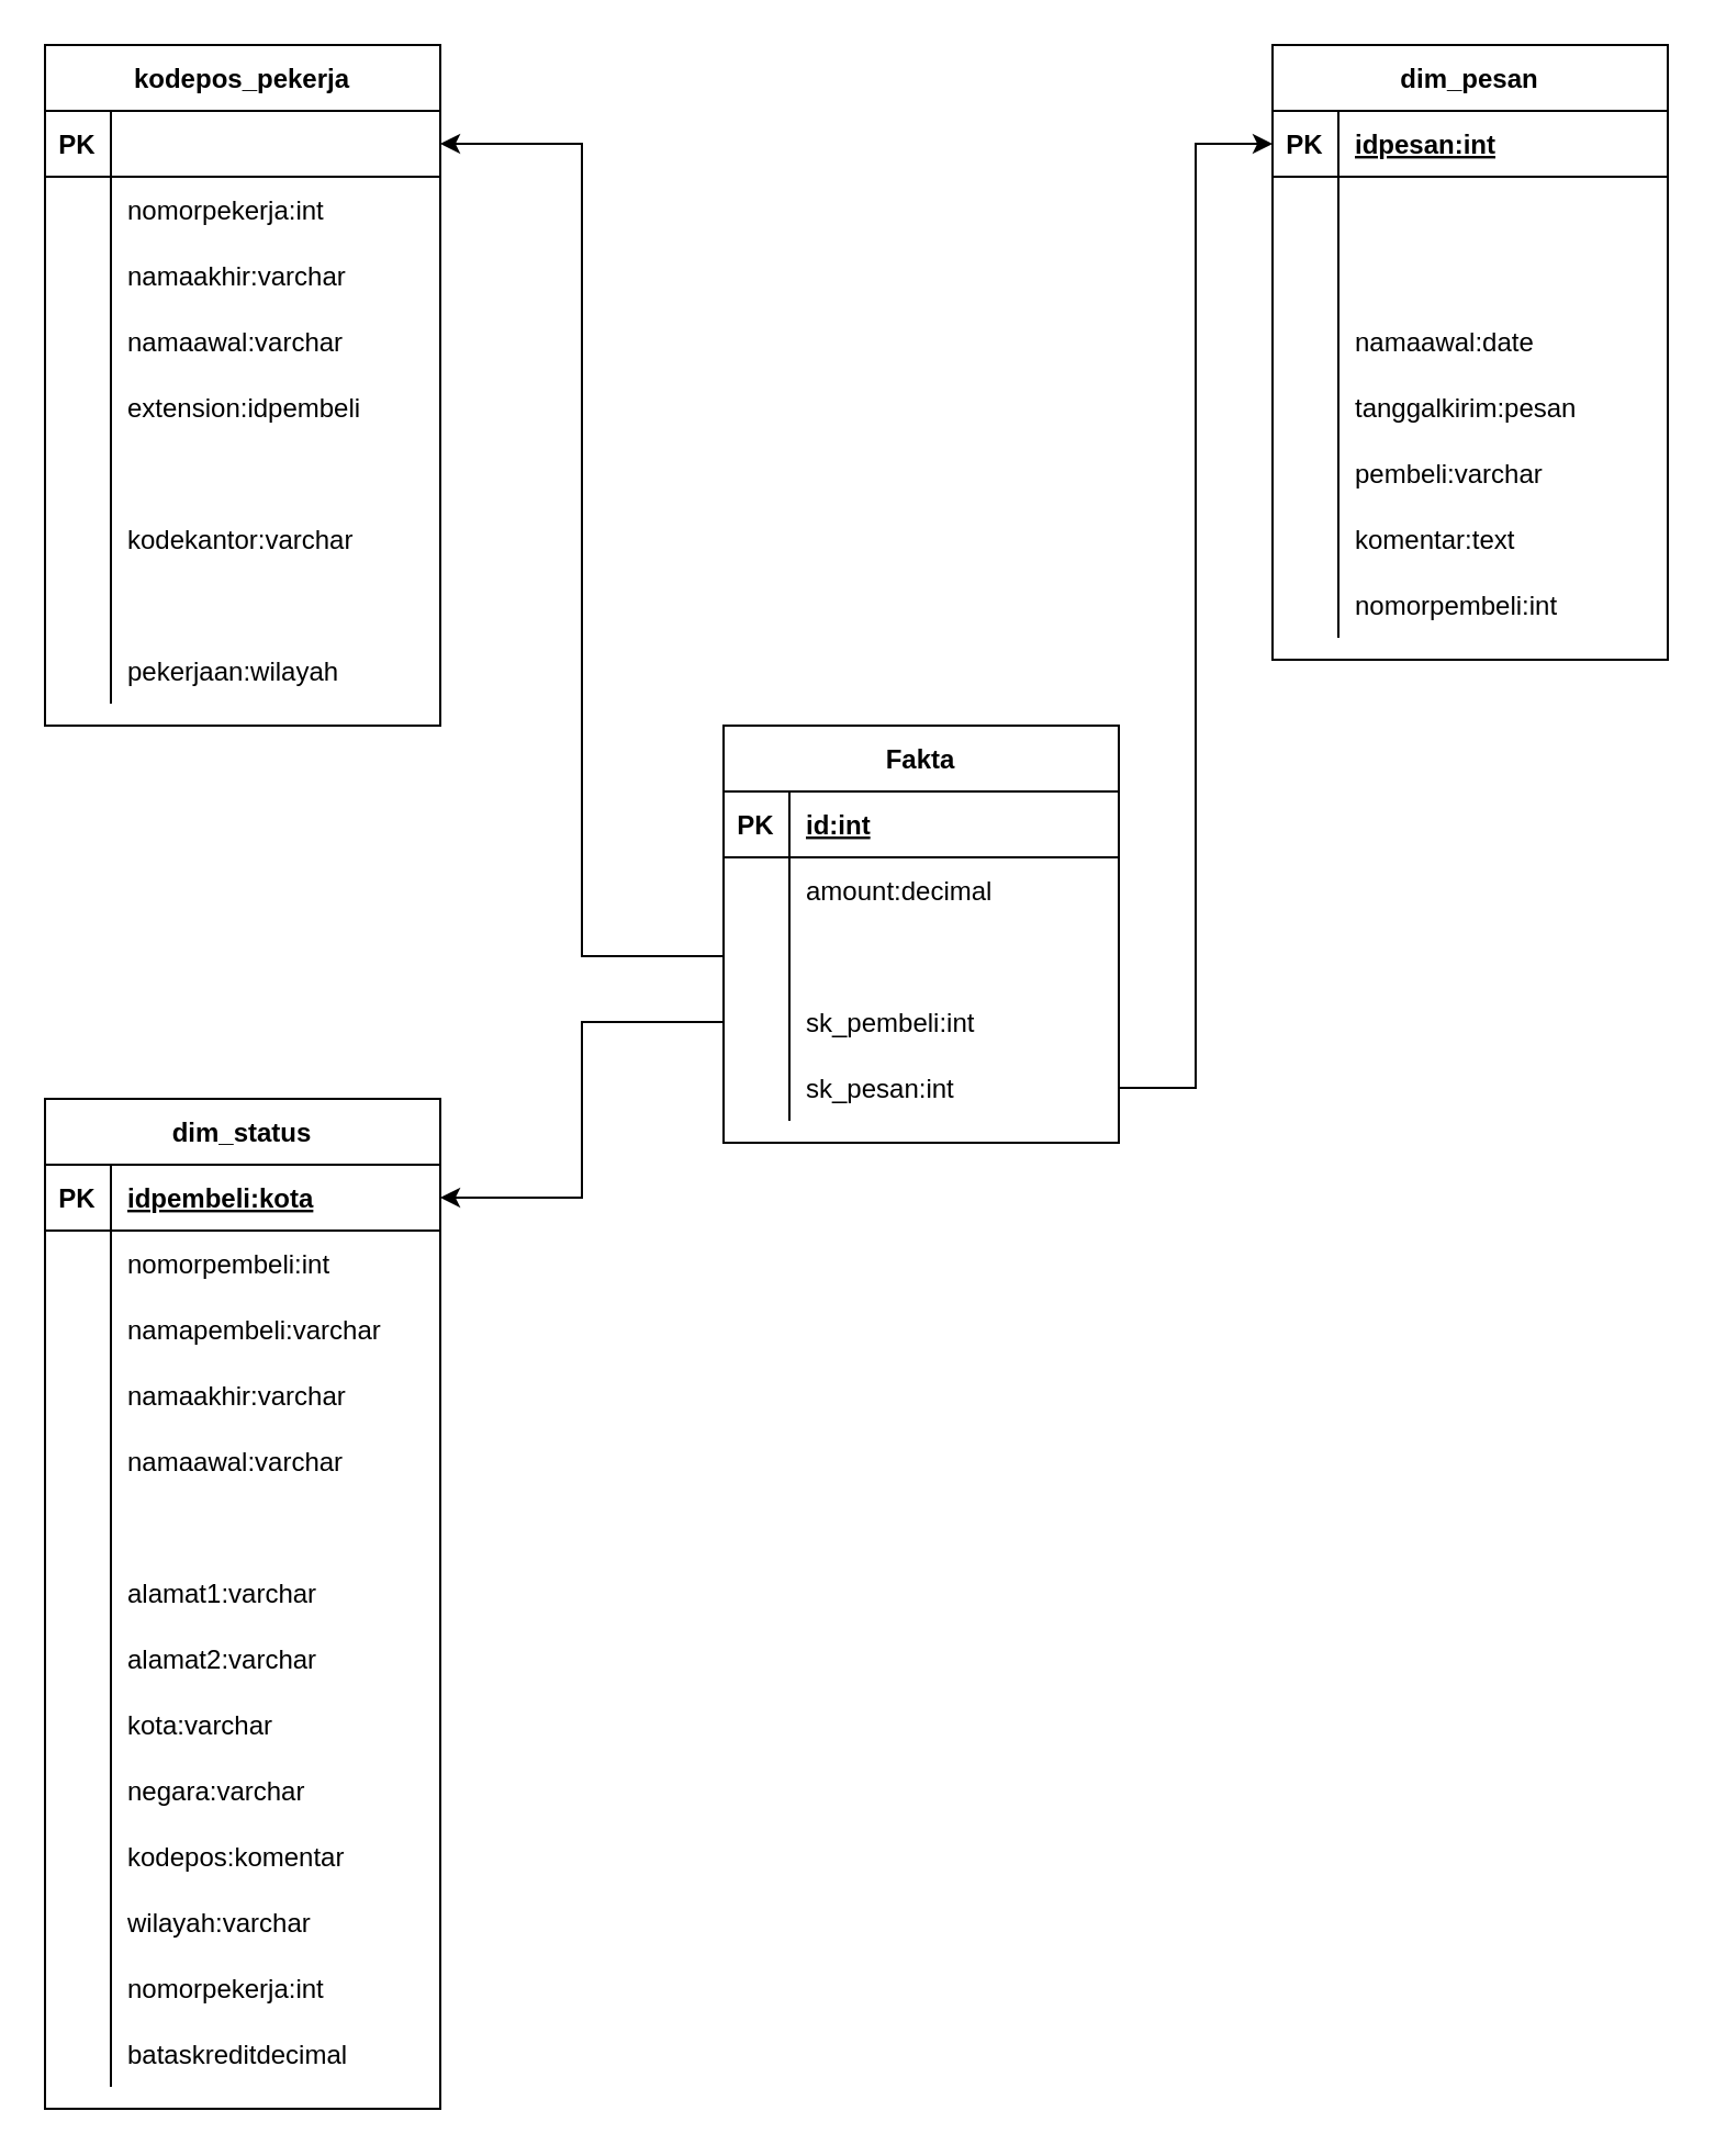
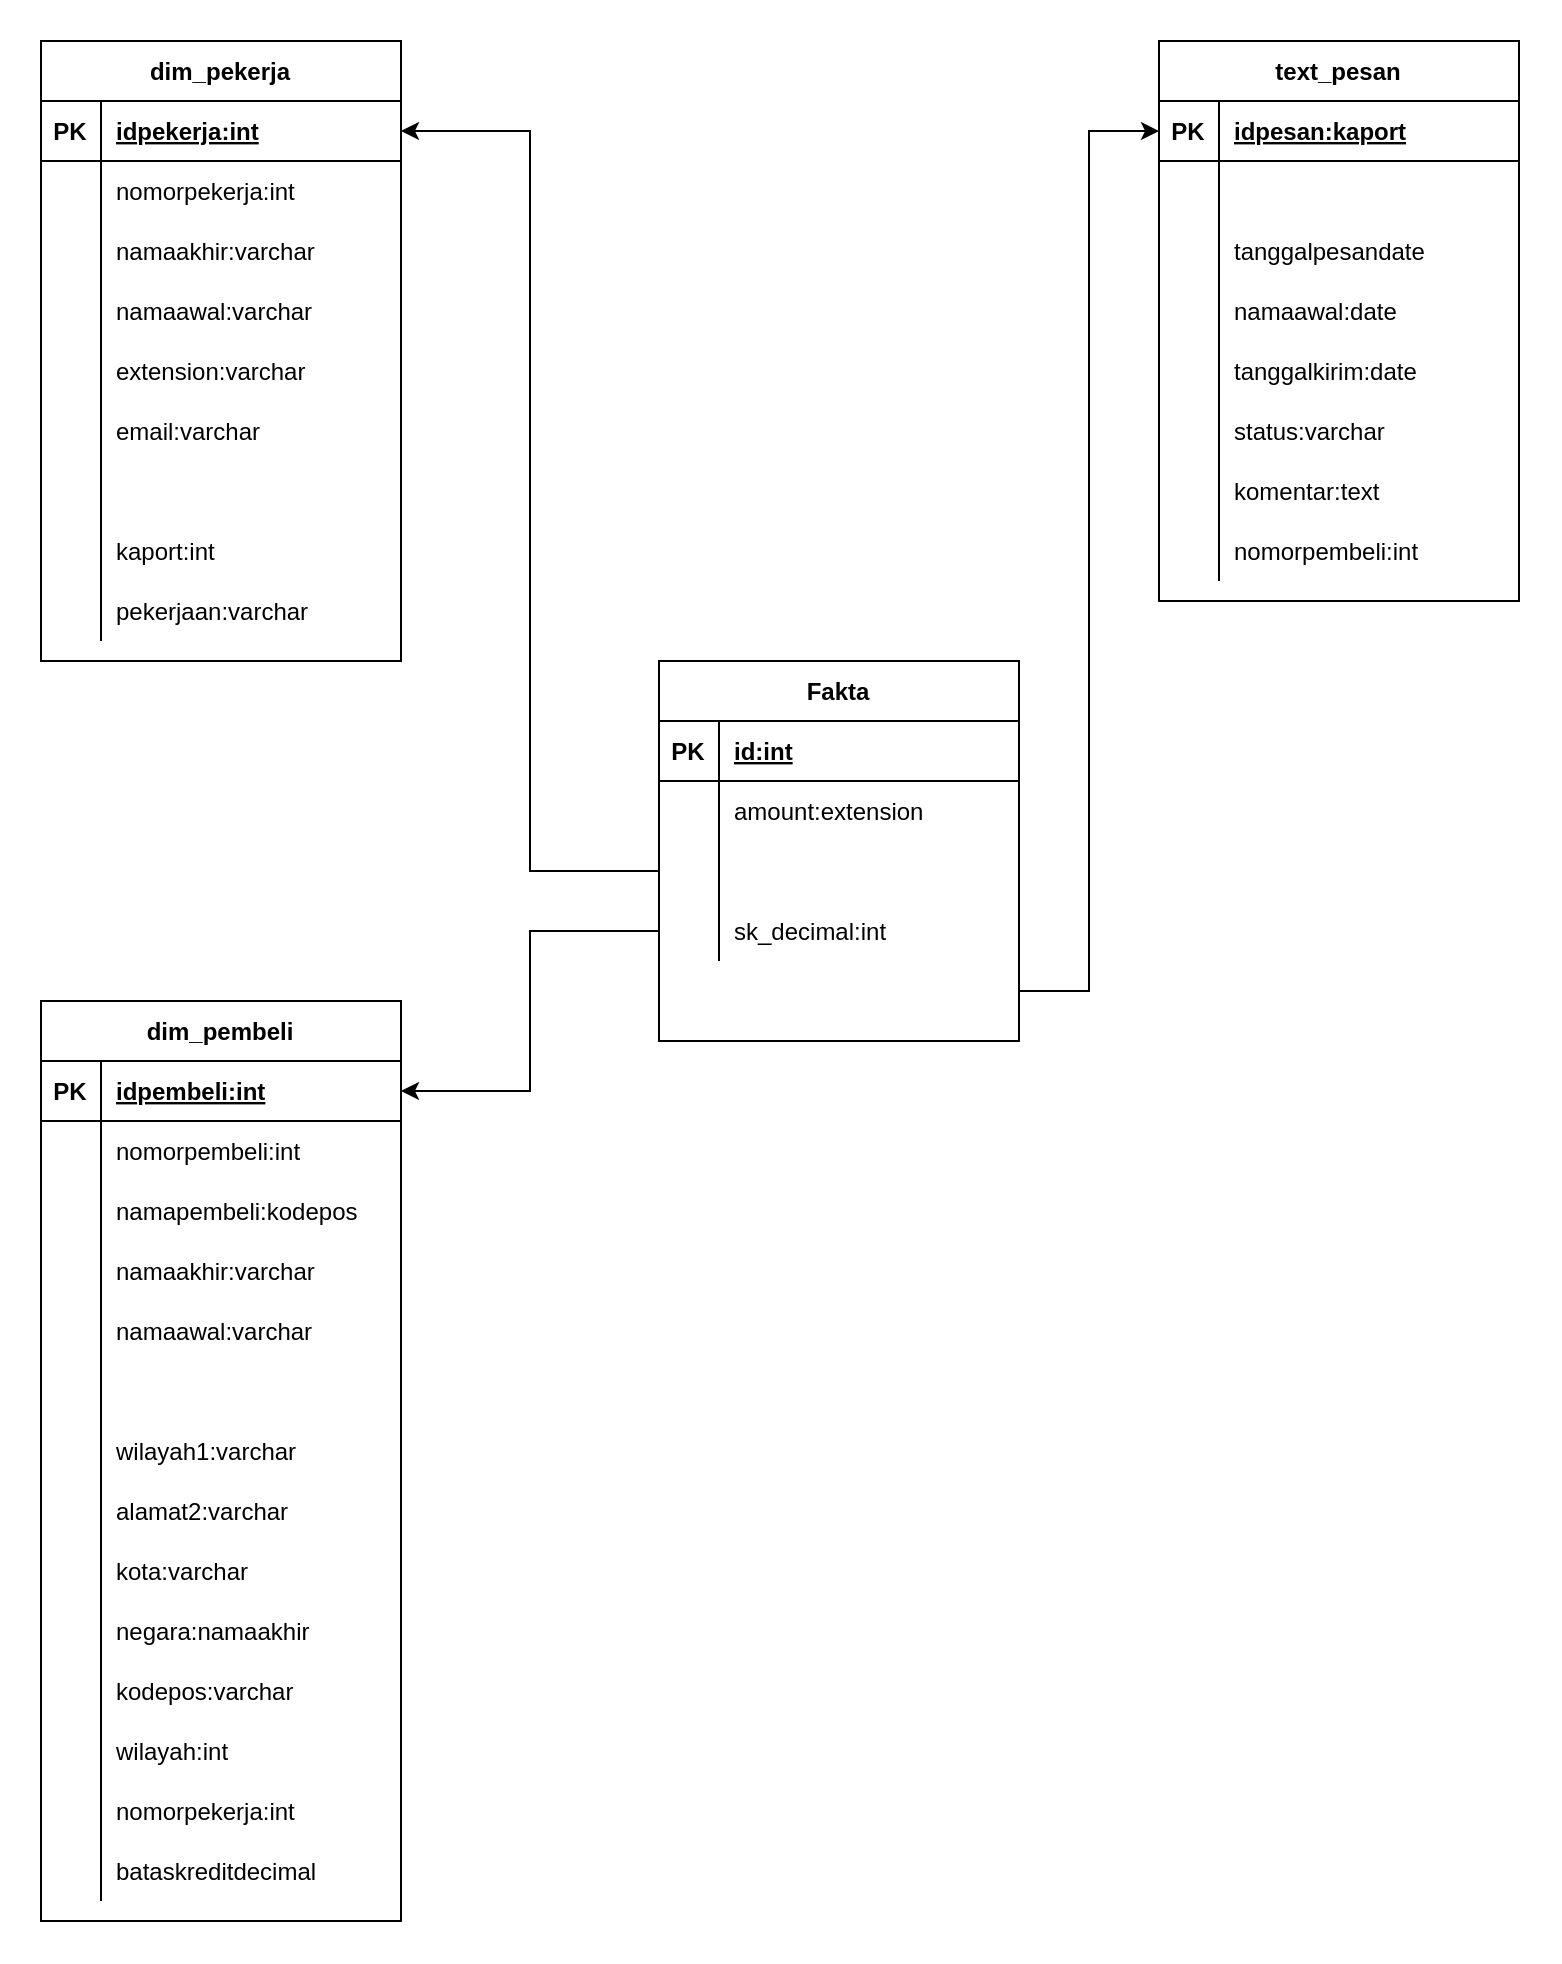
- <mxCell id="2" value="kodepos_pekerja" style="shape=table;startSize=30;container=1;collapsible=1;childLayout=tableLayout;fixedRows=1;rowLines=0;fontStyle=1;align=center;resizeLast=1;" parent="1" vertex="1"><mxGeometry x="20" y="20" width="180" height="310" as="geometry" /></mxCell>
+ <mxCell id="2" value="dim_pekerja" style="shape=table;startSize=30;container=1;collapsible=1;childLayout=tableLayout;fixedRows=1;rowLines=0;fontStyle=1;align=center;resizeLast=1;" parent="1" vertex="1"><mxGeometry x="20" y="20" width="180" height="310" as="geometry" /></mxCell>
- <mxCell id="30" value="dim_pesan" style="shape=table;startSize=30;container=1;collapsible=1;childLayout=tableLayout;fixedRows=1;rowLines=0;fontStyle=1;align=center;resizeLast=1;" parent="1" vertex="1"><mxGeometry x="579" y="20" width="180" height="280" as="geometry" /></mxCell>
+ <mxCell id="30" value="text_pesan" style="shape=table;startSize=30;container=1;collapsible=1;childLayout=tableLayout;fixedRows=1;rowLines=0;fontStyle=1;align=center;resizeLast=1;" parent="1" vertex="1"><mxGeometry x="579" y="20" width="180" height="280" as="geometry" /></mxCell>
+ <mxCell id="5" value="idpekerja:int" style="shape=partialRectangle;connectable=0;fillColor=none;top=0;left=0;bottom=0;right=0;align=left;spacingLeft=6;fontStyle=5;overflow=hidden;" parent="3" vertex="1"><mxGeometry x="30" width="150" height="30" as="geometry"><mxRectangle width="150" height="30" as="alternateBounds" /></mxGeometry></mxCell>
- <mxCell id="33" value="idpesan:int" style="shape=partialRectangle;connectable=0;fillColor=none;top=0;left=0;bottom=0;right=0;align=left;spacingLeft=6;fontStyle=5;overflow=hidden;" parent="31" vertex="1"><mxGeometry x="30" width="150" height="30" as="geometry"><mxRectangle width="150" height="30" as="alternateBounds" /></mxGeometry></mxCell>
+ <mxCell id="33" value="idpesan:kaport" style="shape=partialRectangle;connectable=0;fillColor=none;top=0;left=0;bottom=0;right=0;align=left;spacingLeft=6;fontStyle=5;overflow=hidden;" parent="31" vertex="1"><mxGeometry x="30" width="150" height="30" as="geometry"><mxRectangle width="150" height="30" as="alternateBounds" /></mxGeometry></mxCell>
+ <mxCell id="38" value="tanggalpesandate" style="shape=partialRectangle;connectable=0;fillColor=none;top=0;left=0;bottom=0;right=0;align=left;spacingLeft=6;overflow=hidden;" parent="36" vertex="1"><mxGeometry x="30" width="150" height="30" as="geometry"><mxRectangle width="150" height="30" as="alternateBounds" /></mxGeometry></mxCell>
- <mxCell id="17" value="extension:idpembeli" style="shape=partialRectangle;connectable=0;fillColor=none;top=0;left=0;bottom=0;right=0;align=left;spacingLeft=6;overflow=hidden;" parent="15" vertex="1"><mxGeometry x="30" width="150" height="30" as="geometry"><mxRectangle width="150" height="30" as="alternateBounds" /></mxGeometry></mxCell>
+ <mxCell id="17" value="extension:varchar" style="shape=partialRectangle;connectable=0;fillColor=none;top=0;left=0;bottom=0;right=0;align=left;spacingLeft=6;overflow=hidden;" parent="15" vertex="1"><mxGeometry x="30" width="150" height="30" as="geometry"><mxRectangle width="150" height="30" as="alternateBounds" /></mxGeometry></mxCell>
- <mxCell id="44" value="tanggalkirim:pesan" style="shape=partialRectangle;connectable=0;fillColor=none;top=0;left=0;bottom=0;right=0;align=left;spacingLeft=6;overflow=hidden;" parent="42" vertex="1"><mxGeometry x="30" width="150" height="30" as="geometry"><mxRectangle width="150" height="30" as="alternateBounds" /></mxGeometry></mxCell>
+ <mxCell id="44" value="tanggalkirim:date" style="shape=partialRectangle;connectable=0;fillColor=none;top=0;left=0;bottom=0;right=0;align=left;spacingLeft=6;overflow=hidden;" parent="42" vertex="1"><mxGeometry x="30" width="150" height="30" as="geometry"><mxRectangle width="150" height="30" as="alternateBounds" /></mxGeometry></mxCell>
+ <mxCell id="20" value="email:varchar" style="shape=partialRectangle;connectable=0;fillColor=none;top=0;left=0;bottom=0;right=0;align=left;spacingLeft=6;overflow=hidden;" parent="18" vertex="1"><mxGeometry x="30" width="150" height="30" as="geometry"><mxRectangle width="150" height="30" as="alternateBounds" /></mxGeometry></mxCell>
- <mxCell id="47" value="pembeli:varchar" style="shape=partialRectangle;connectable=0;fillColor=none;top=0;left=0;bottom=0;right=0;align=left;spacingLeft=6;overflow=hidden;" parent="45" vertex="1"><mxGeometry x="30" width="150" height="30" as="geometry"><mxRectangle width="150" height="30" as="alternateBounds" /></mxGeometry></mxCell>
+ <mxCell id="47" value="status:varchar" style="shape=partialRectangle;connectable=0;fillColor=none;top=0;left=0;bottom=0;right=0;align=left;spacingLeft=6;overflow=hidden;" parent="45" vertex="1"><mxGeometry x="30" width="150" height="30" as="geometry"><mxRectangle width="150" height="30" as="alternateBounds" /></mxGeometry></mxCell>
- <mxCell id="23" value="kodekantor:varchar" style="shape=partialRectangle;connectable=0;fillColor=none;top=0;left=0;bottom=0;right=0;align=left;spacingLeft=6;overflow=hidden;" parent="21" vertex="1"><mxGeometry x="30" width="150" height="30" as="geometry"><mxRectangle width="150" height="30" as="alternateBounds" /></mxGeometry></mxCell>
+ <mxCell id="26" value="kaport:int" style="shape=partialRectangle;connectable=0;fillColor=none;top=0;left=0;bottom=0;right=0;align=left;spacingLeft=6;overflow=hidden;" parent="24" vertex="1"><mxGeometry x="30" width="150" height="30" as="geometry"><mxRectangle width="150" height="30" as="alternateBounds" /></mxGeometry></mxCell>
- <mxCell id="29" value="pekerjaan:wilayah" style="shape=partialRectangle;connectable=0;fillColor=none;top=0;left=0;bottom=0;right=0;align=left;spacingLeft=6;overflow=hidden;" parent="27" vertex="1"><mxGeometry x="30" width="150" height="30" as="geometry"><mxRectangle width="150" height="30" as="alternateBounds" /></mxGeometry></mxCell>
+ <mxCell id="29" value="pekerjaan:varchar" style="shape=partialRectangle;connectable=0;fillColor=none;top=0;left=0;bottom=0;right=0;align=left;spacingLeft=6;overflow=hidden;" parent="27" vertex="1"><mxGeometry x="30" width="150" height="30" as="geometry"><mxRectangle width="150" height="30" as="alternateBounds" /></mxGeometry></mxCell>
- <mxCell id="102" value="amount:decimal" style="shape=partialRectangle;connectable=0;fillColor=none;top=0;left=0;bottom=0;right=0;align=left;spacingLeft=6;overflow=hidden;" vertex="1" parent="100"><mxGeometry x="30" width="150" height="30" as="geometry"><mxRectangle width="150" height="30" as="alternateBounds" /></mxGeometry></mxCell>
+ <mxCell id="102" value="amount:extension" style="shape=partialRectangle;connectable=0;fillColor=none;top=0;left=0;bottom=0;right=0;align=left;spacingLeft=6;overflow=hidden;" vertex="1" parent="100"><mxGeometry x="30" width="150" height="30" as="geometry"><mxRectangle width="150" height="30" as="alternateBounds" /></mxGeometry></mxCell>
- <mxCell id="107" value="sk_pembeli:int" style="shape=partialRectangle;connectable=0;fillColor=none;top=0;left=0;bottom=0;right=0;align=left;spacingLeft=6;overflow=hidden;" vertex="1" parent="105"><mxGeometry x="30" width="150" height="30" as="geometry"><mxRectangle width="150" height="30" as="alternateBounds" /></mxGeometry></mxCell>
+ <mxCell id="107" value="sk_decimal:int" style="shape=partialRectangle;connectable=0;fillColor=none;top=0;left=0;bottom=0;right=0;align=left;spacingLeft=6;overflow=hidden;" vertex="1" parent="105"><mxGeometry x="30" width="150" height="30" as="geometry"><mxRectangle width="150" height="30" as="alternateBounds" /></mxGeometry></mxCell>
- <mxCell id="110" value="sk_pesan:int" style="shape=partialRectangle;connectable=0;fillColor=none;top=0;left=0;bottom=0;right=0;align=left;spacingLeft=6;overflow=hidden;" vertex="1" parent="108"><mxGeometry x="30" width="150" height="30" as="geometry"><mxRectangle width="150" height="30" as="alternateBounds" /></mxGeometry></mxCell>
- <mxCell id="54" value="dim_status" style="shape=table;startSize=30;container=1;collapsible=1;childLayout=tableLayout;fixedRows=1;rowLines=0;fontStyle=1;align=center;resizeLast=1;" parent="1" vertex="1"><mxGeometry x="20" y="500" width="180" height="460" as="geometry" /></mxCell>
+ <mxCell id="54" value="dim_pembeli" style="shape=table;startSize=30;container=1;collapsible=1;childLayout=tableLayout;fixedRows=1;rowLines=0;fontStyle=1;align=center;resizeLast=1;" parent="1" vertex="1"><mxGeometry x="20" y="500" width="180" height="460" as="geometry" /></mxCell>
- <mxCell id="57" value="idpembeli:kota" style="shape=partialRectangle;connectable=0;fillColor=none;top=0;left=0;bottom=0;right=0;align=left;spacingLeft=6;fontStyle=5;overflow=hidden;" parent="55" vertex="1"><mxGeometry x="30" width="150" height="30" as="geometry"><mxRectangle width="150" height="30" as="alternateBounds" /></mxGeometry></mxCell>
+ <mxCell id="57" value="idpembeli:int" style="shape=partialRectangle;connectable=0;fillColor=none;top=0;left=0;bottom=0;right=0;align=left;spacingLeft=6;fontStyle=5;overflow=hidden;" parent="55" vertex="1"><mxGeometry x="30" width="150" height="30" as="geometry"><mxRectangle width="150" height="30" as="alternateBounds" /></mxGeometry></mxCell>
- <mxCell id="63" value="namapembeli:varchar" style="shape=partialRectangle;connectable=0;fillColor=none;top=0;left=0;bottom=0;right=0;align=left;spacingLeft=6;overflow=hidden;" parent="61" vertex="1"><mxGeometry x="30" width="150" height="30" as="geometry"><mxRectangle width="150" height="30" as="alternateBounds" /></mxGeometry></mxCell>
+ <mxCell id="63" value="namapembeli:kodepos" style="shape=partialRectangle;connectable=0;fillColor=none;top=0;left=0;bottom=0;right=0;align=left;spacingLeft=6;overflow=hidden;" parent="61" vertex="1"><mxGeometry x="30" width="150" height="30" as="geometry"><mxRectangle width="150" height="30" as="alternateBounds" /></mxGeometry></mxCell>
- <mxCell id="74" value="alamat1:varchar" style="shape=partialRectangle;connectable=0;fillColor=none;top=0;left=0;bottom=0;right=0;align=left;spacingLeft=6;overflow=hidden;" parent="72" vertex="1"><mxGeometry x="30" width="150" height="30" as="geometry"><mxRectangle width="150" height="30" as="alternateBounds" /></mxGeometry></mxCell>
+ <mxCell id="74" value="wilayah1:varchar" style="shape=partialRectangle;connectable=0;fillColor=none;top=0;left=0;bottom=0;right=0;align=left;spacingLeft=6;overflow=hidden;" parent="72" vertex="1"><mxGeometry x="30" width="150" height="30" as="geometry"><mxRectangle width="150" height="30" as="alternateBounds" /></mxGeometry></mxCell>
- <mxCell id="83" value="negara:varchar" style="shape=partialRectangle;connectable=0;fillColor=none;top=0;left=0;bottom=0;right=0;align=left;spacingLeft=6;overflow=hidden;" parent="81" vertex="1"><mxGeometry x="30" width="150" height="30" as="geometry"><mxRectangle width="150" height="30" as="alternateBounds" /></mxGeometry></mxCell>
+ <mxCell id="83" value="negara:namaakhir" style="shape=partialRectangle;connectable=0;fillColor=none;top=0;left=0;bottom=0;right=0;align=left;spacingLeft=6;overflow=hidden;" parent="81" vertex="1"><mxGeometry x="30" width="150" height="30" as="geometry"><mxRectangle width="150" height="30" as="alternateBounds" /></mxGeometry></mxCell>
- <mxCell id="86" value="kodepos:komentar" style="shape=partialRectangle;connectable=0;fillColor=none;top=0;left=0;bottom=0;right=0;align=left;spacingLeft=6;overflow=hidden;" parent="84" vertex="1"><mxGeometry x="30" width="150" height="30" as="geometry"><mxRectangle width="150" height="30" as="alternateBounds" /></mxGeometry></mxCell>
+ <mxCell id="86" value="kodepos:varchar" style="shape=partialRectangle;connectable=0;fillColor=none;top=0;left=0;bottom=0;right=0;align=left;spacingLeft=6;overflow=hidden;" parent="84" vertex="1"><mxGeometry x="30" width="150" height="30" as="geometry"><mxRectangle width="150" height="30" as="alternateBounds" /></mxGeometry></mxCell>
- <mxCell id="89" value="wilayah:varchar" style="shape=partialRectangle;connectable=0;fillColor=none;top=0;left=0;bottom=0;right=0;align=left;spacingLeft=6;overflow=hidden;" parent="87" vertex="1"><mxGeometry x="30" width="150" height="30" as="geometry"><mxRectangle width="150" height="30" as="alternateBounds" /></mxGeometry></mxCell>
+ <mxCell id="89" value="wilayah:int" style="shape=partialRectangle;connectable=0;fillColor=none;top=0;left=0;bottom=0;right=0;align=left;spacingLeft=6;overflow=hidden;" parent="87" vertex="1"><mxGeometry x="30" width="150" height="30" as="geometry"><mxRectangle width="150" height="30" as="alternateBounds" /></mxGeometry></mxCell>
